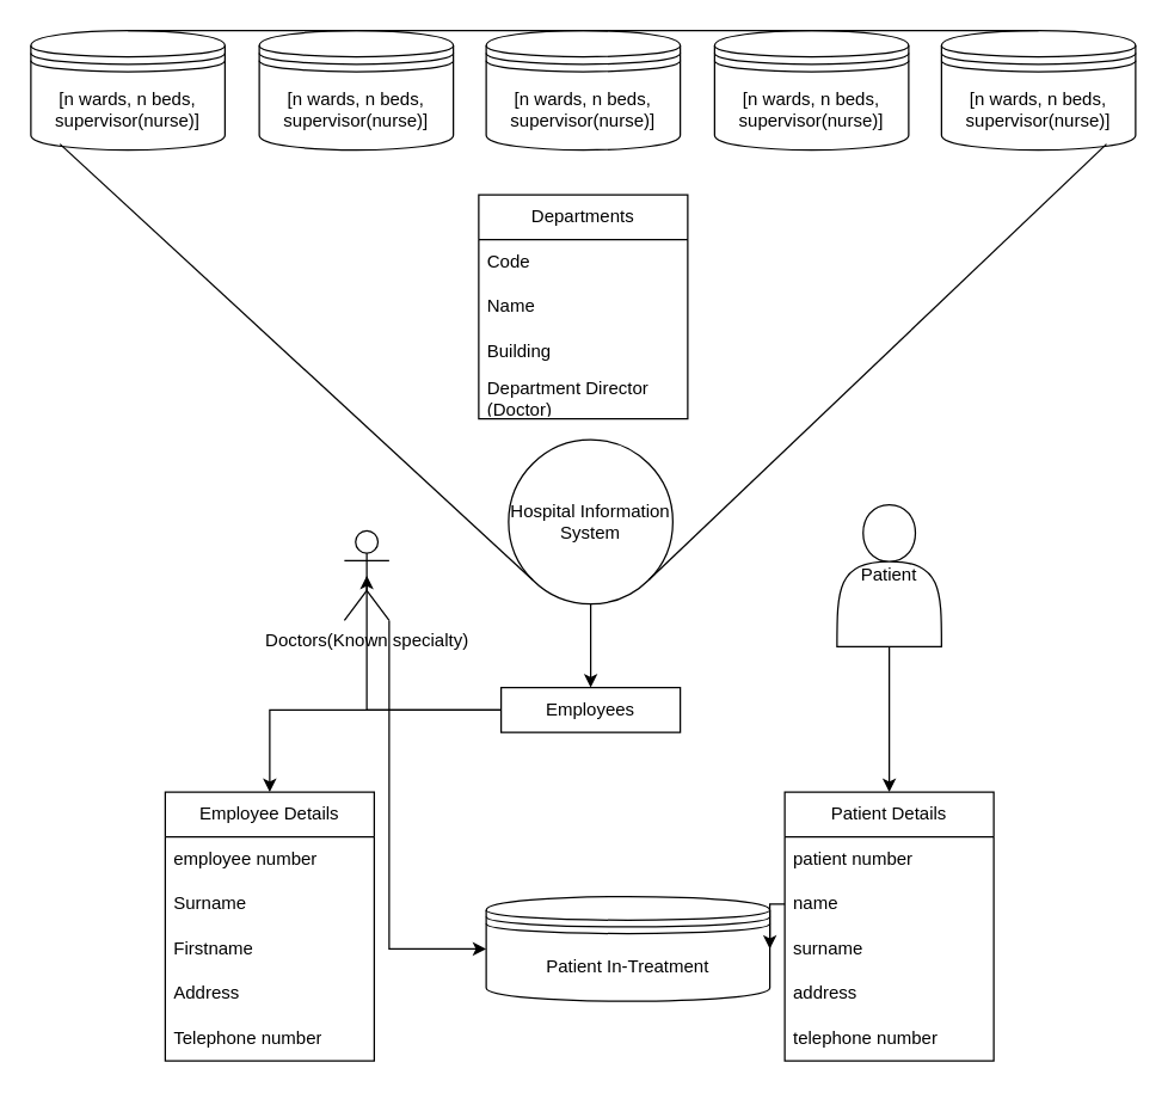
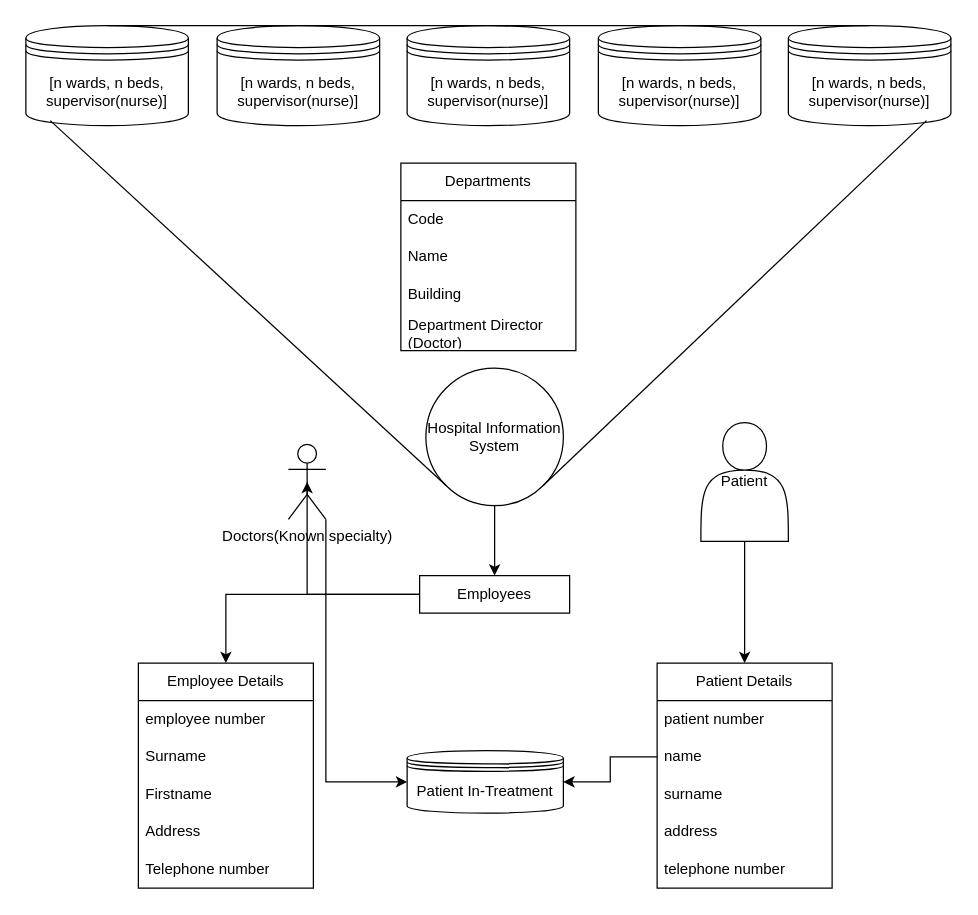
- <mxCell id="36" value="Patient In-Treatment" style="shape=datastore;whiteSpace=wrap;html=1;" vertex="1" parent="1"><mxGeometry x="325" y="600" width="190" height="70" as="geometry" /></mxCell>
+ <mxCell id="36" value="Patient In-Treatment" style="shape=datastore;whiteSpace=wrap;html=1;" vertex="1" parent="1"><mxGeometry x="325" y="600" width="125" height="50" as="geometry" /></mxCell>
